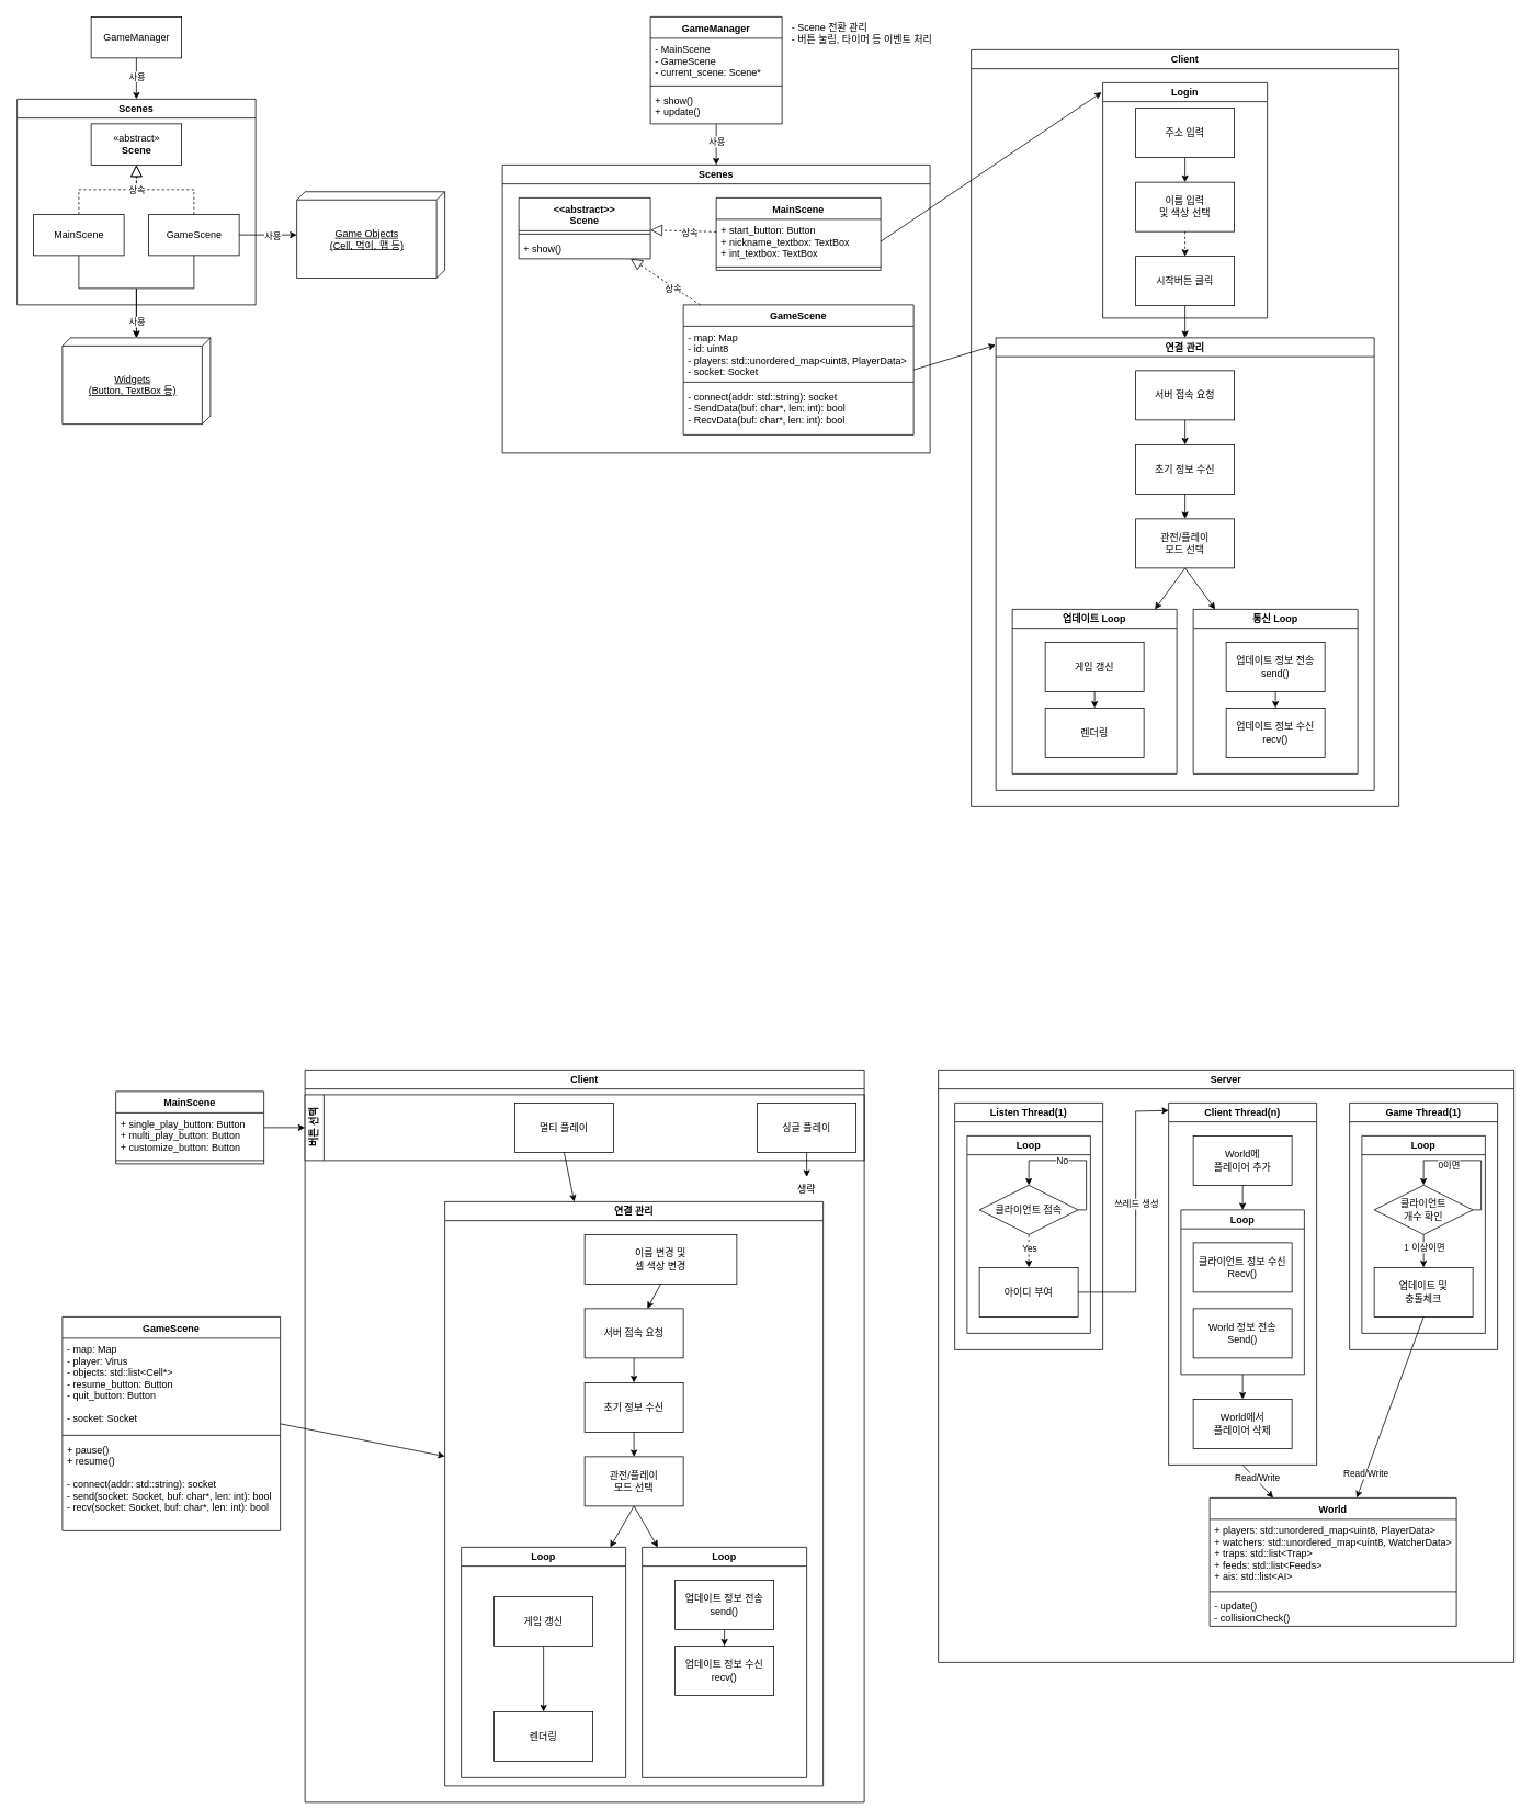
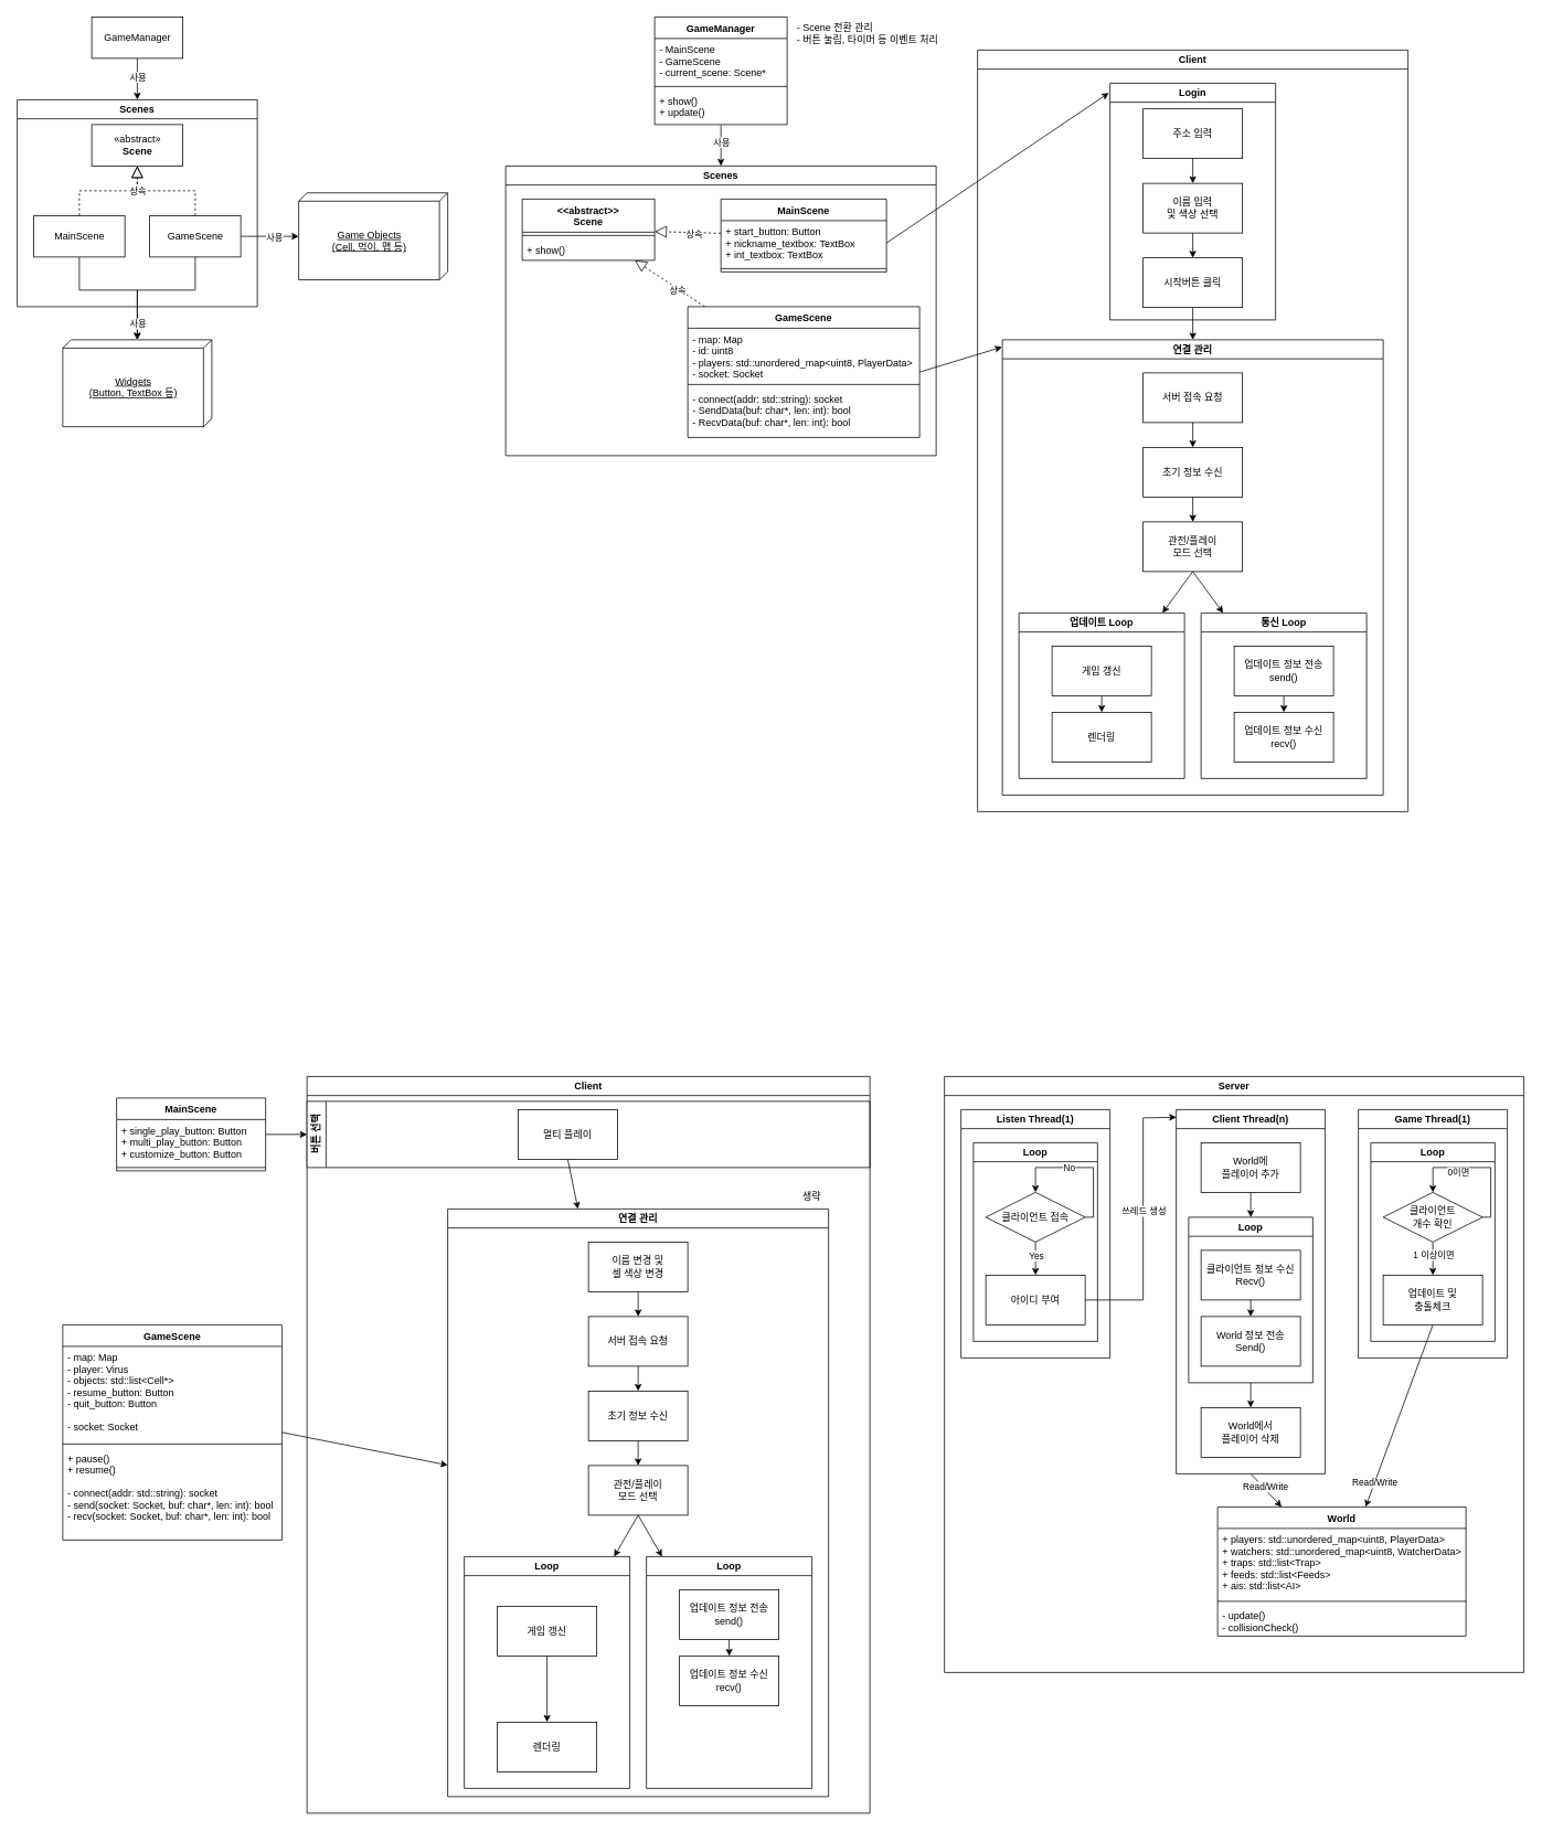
- <mxCell id="134" style="edgeStyle=none;rounded=0;html=1;exitX=0.5;exitY=1;exitDx=0;exitDy=0;dashed=1;" edge="1" parent="129" source="131" target="133"><mxGeometry relative="1" as="geometry" /></mxCell>
+ <mxCell id="134" style="edgeStyle=none;rounded=0;html=1;exitX=0.5;exitY=1;exitDx=0;exitDy=0;" edge="1" parent="129" source="131" target="133"><mxGeometry relative="1" as="geometry" /></mxCell>
- <mxCell id="44" value="싱글 플레이" style="rounded=0;whiteSpace=wrap;html=1;" parent="42" vertex="1"><mxGeometry x="550" y="10" width="120" height="60" as="geometry" /></mxCell>
- <mxCell id="65" style="edgeStyle=none;rounded=0;html=1;exitX=0.5;exitY=1;exitDx=0;exitDy=0;" edge="1" parent="41" source="44" target="64"><mxGeometry relative="1" as="geometry" /></mxCell>
- <mxCell id="70" style="edgeStyle=none;html=1;dashed=1;" parent="68" source="72" target="69" edge="1"><mxGeometry relative="1" as="geometry"><mxPoint x="80.0" y="120" as="sourcePoint" /><mxPoint x="79.87" y="150" as="targetPoint" /></mxGeometry></mxCell>
+ <mxCell id="70" style="edgeStyle=none;html=1;" parent="68" source="72" target="69" edge="1"><mxGeometry relative="1" as="geometry"><mxPoint x="80.0" y="120" as="sourcePoint" /><mxPoint x="79.87" y="150" as="targetPoint" /></mxGeometry></mxCell>
- <mxCell id="63" value="이름 변경 및&lt;br&gt;셀 색상 변경" style="rounded=0;whiteSpace=wrap;html=1;" parent="46" vertex="1"><mxGeometry x="170" y="40" width="185" height="60" as="geometry" /></mxCell>
+ <mxCell id="63" value="이름 변경 및&lt;br&gt;셀 색상 변경" style="rounded=0;whiteSpace=wrap;html=1;" parent="46" vertex="1"><mxGeometry x="170" y="40" width="120" height="60" as="geometry" /></mxCell>
+ <mxCell id="78" style="edgeStyle=none;rounded=0;html=1;exitX=0.5;exitY=1;exitDx=0;exitDy=0;startArrow=none;startFill=0;endArrow=classic;endFill=1;" parent="77" source="79" target="80" edge="1"><mxGeometry relative="1" as="geometry" /></mxCell>
